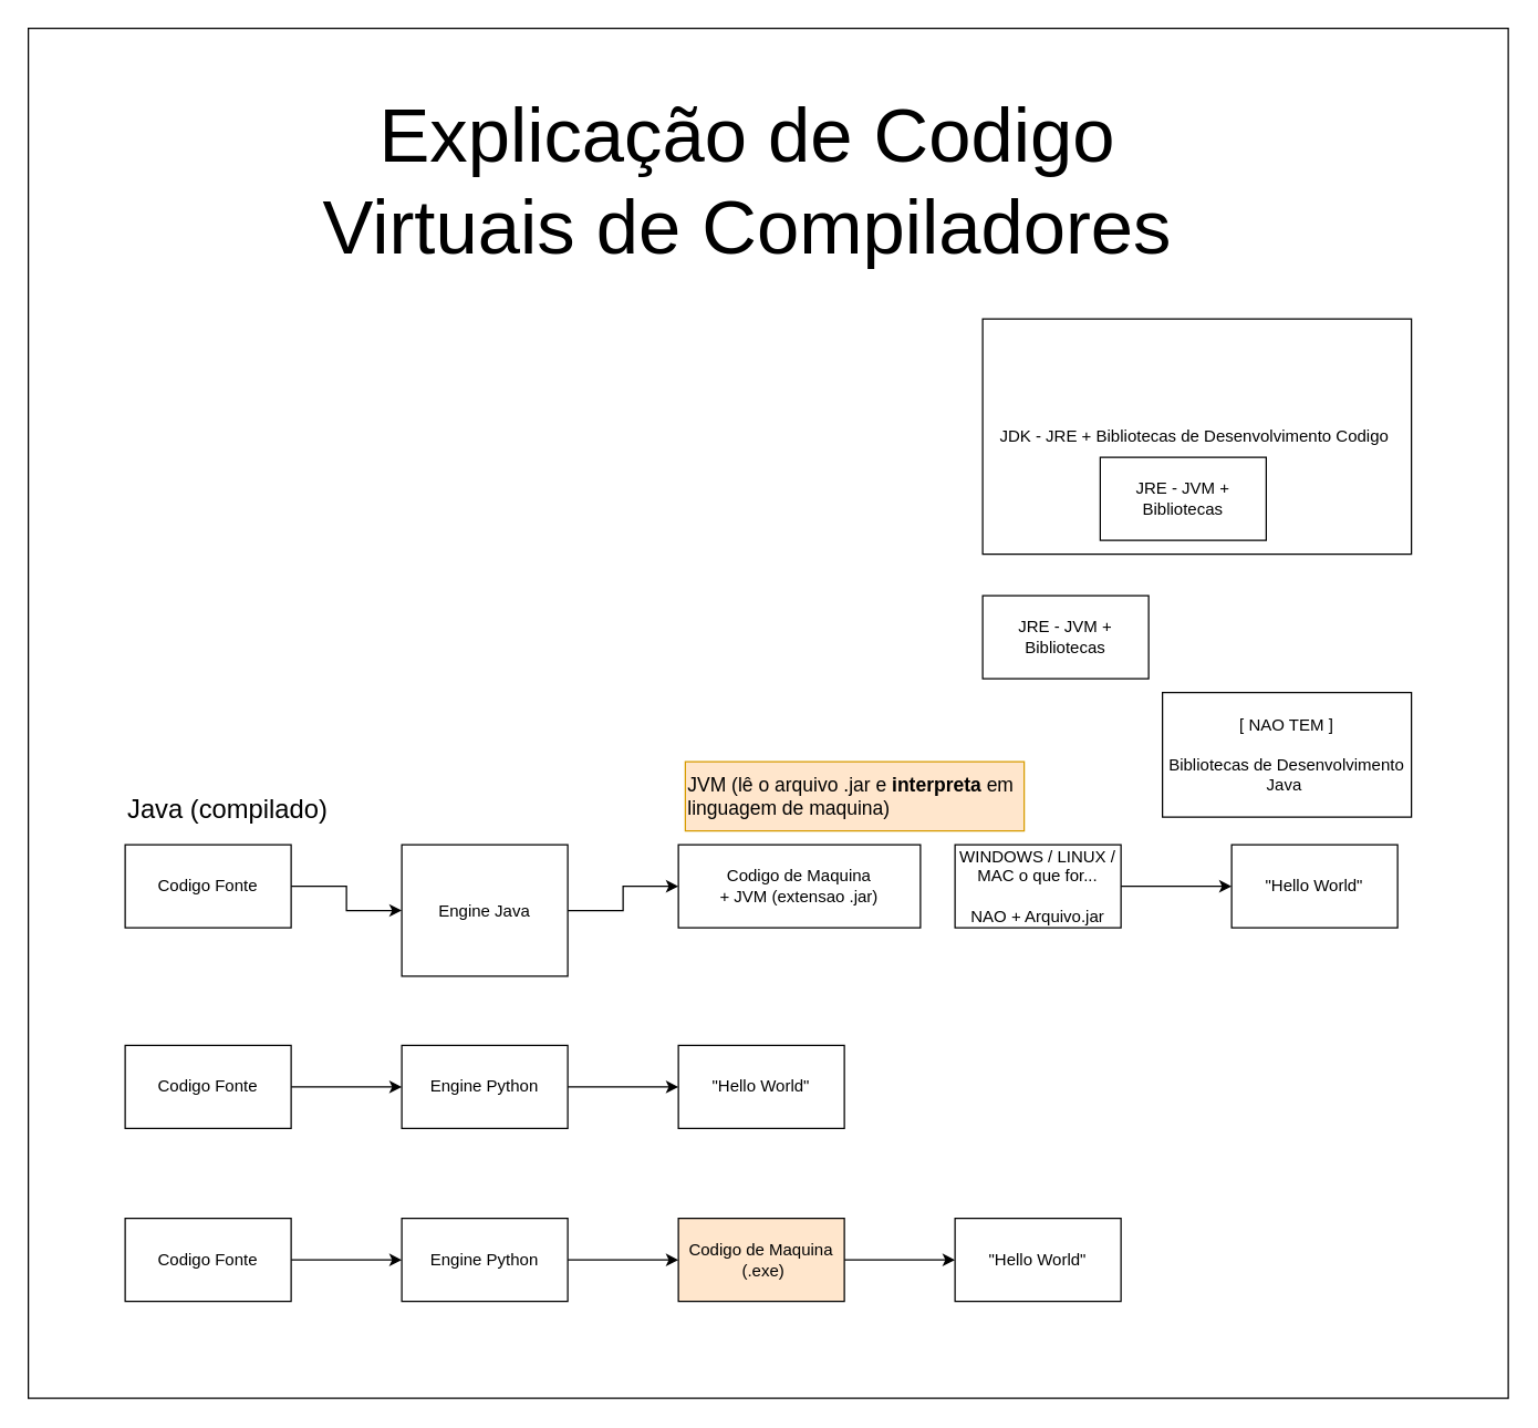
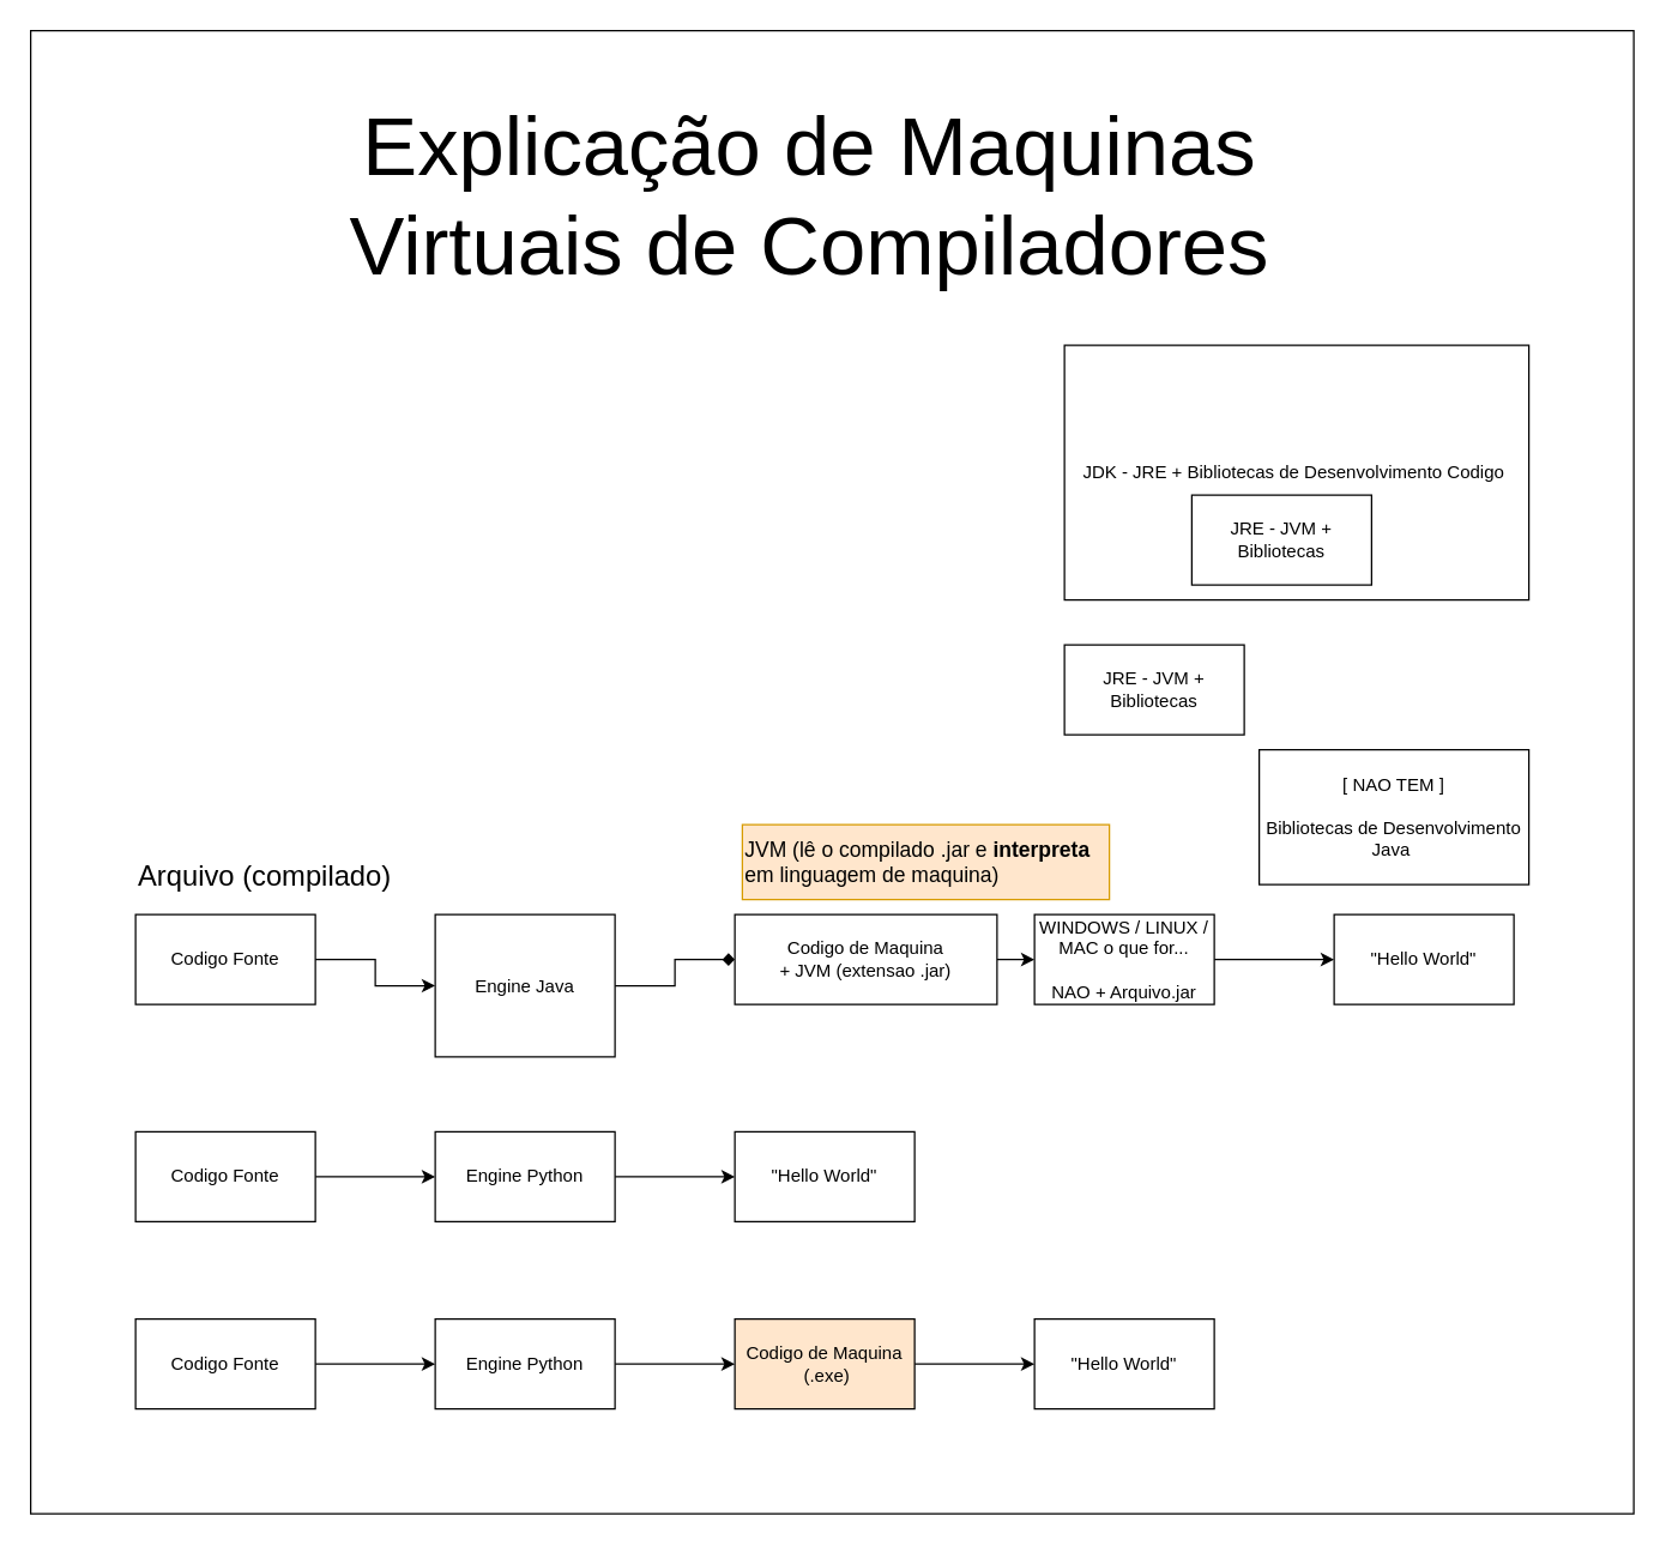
- <mxCell id="31" value="Explicação de Codigo Virtuais de Compiladores" style="text;html=1;align=center;verticalAlign=middle;whiteSpace=wrap;rounded=0;fontSize=55;" vertex="1" parent="1"><mxGeometry x="210" y="50" width="660" height="160" as="geometry" /></mxCell>
+ <mxCell id="31" value="Explicação de Maquinas Virtuais de Compiladores" style="text;html=1;align=center;verticalAlign=middle;whiteSpace=wrap;rounded=0;fontSize=55;" vertex="1" parent="1"><mxGeometry x="210" y="50" width="660" height="160" as="geometry" /></mxCell>
- <mxCell id="30" value="JVM (lê o arquivo .jar e &lt;b&gt;interpreta&lt;/b&gt; em linguagem de maquina)" style="text;html=1;align=left;verticalAlign=middle;whiteSpace=wrap;rounded=0;fontSize=14;fillColor=#ffe6cc;strokeColor=#d79b00;" vertex="1" parent="1"><mxGeometry x="495" y="550" width="245" height="50" as="geometry" /></mxCell>
+ <mxCell id="30" value="JVM (lê o compilado .jar e &lt;b&gt;interpreta&lt;/b&gt; em linguagem de maquina)" style="text;html=1;align=left;verticalAlign=middle;whiteSpace=wrap;rounded=0;fontSize=14;fillColor=#ffe6cc;strokeColor=#d79b00;" vertex="1" parent="1"><mxGeometry x="495" y="550" width="245" height="50" as="geometry" /></mxCell>
- <mxCell id="16" value="Java (compilado)" style="text;html=1;align=left;verticalAlign=middle;whiteSpace=wrap;rounded=0;fontSize=19;" vertex="1" parent="1"><mxGeometry x="90" y="570" width="420" height="30" as="geometry" /></mxCell>
+ <mxCell id="16" value="Arquivo (compilado)" style="text;html=1;align=left;verticalAlign=middle;whiteSpace=wrap;rounded=0;fontSize=19;" vertex="1" parent="1"><mxGeometry x="90" y="570" width="420" height="30" as="geometry" /></mxCell>
- <mxCell id="6" value="" style="edgeStyle=orthogonalEdgeStyle;rounded=0;orthogonalLoop=1;jettySize=auto;html=1;" edge="1" parent="1" source="7" target="9"><mxGeometry relative="1" as="geometry" /></mxCell>
+ <mxCell id="6" value="" style="edgeStyle=orthogonalEdgeStyle;rounded=0;orthogonalLoop=1;jettySize=auto;html=1;endArrow=diamond;" edge="1" parent="1" source="7" target="9"><mxGeometry relative="1" as="geometry" /></mxCell>
+ <mxCell id="8" value="" style="edgeStyle=orthogonalEdgeStyle;rounded=0;orthogonalLoop=1;jettySize=auto;html=1;" edge="1" parent="1" source="9" target="11"><mxGeometry relative="1" as="geometry" /></mxCell>
